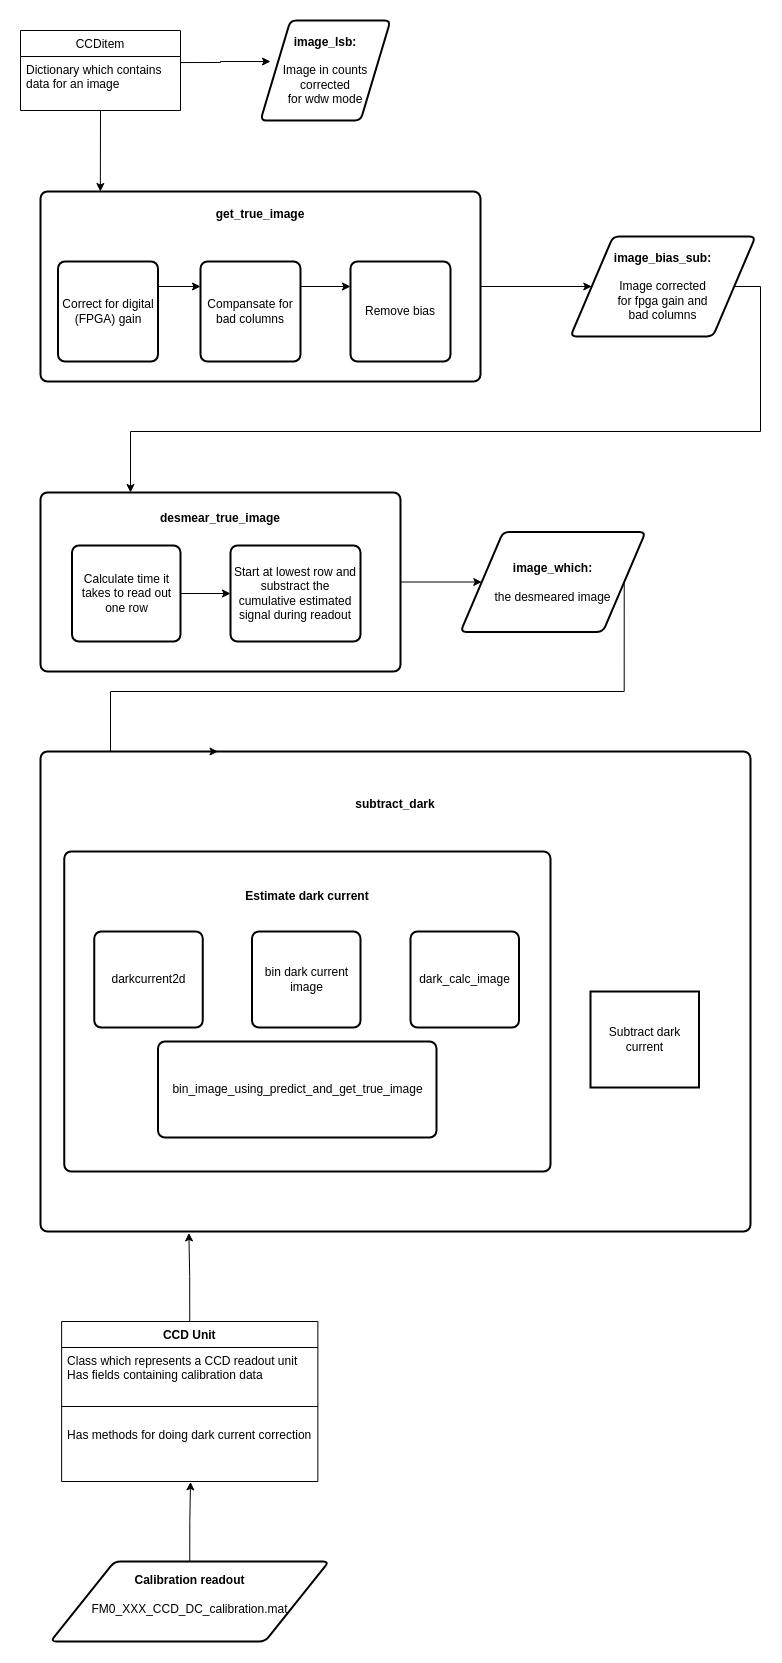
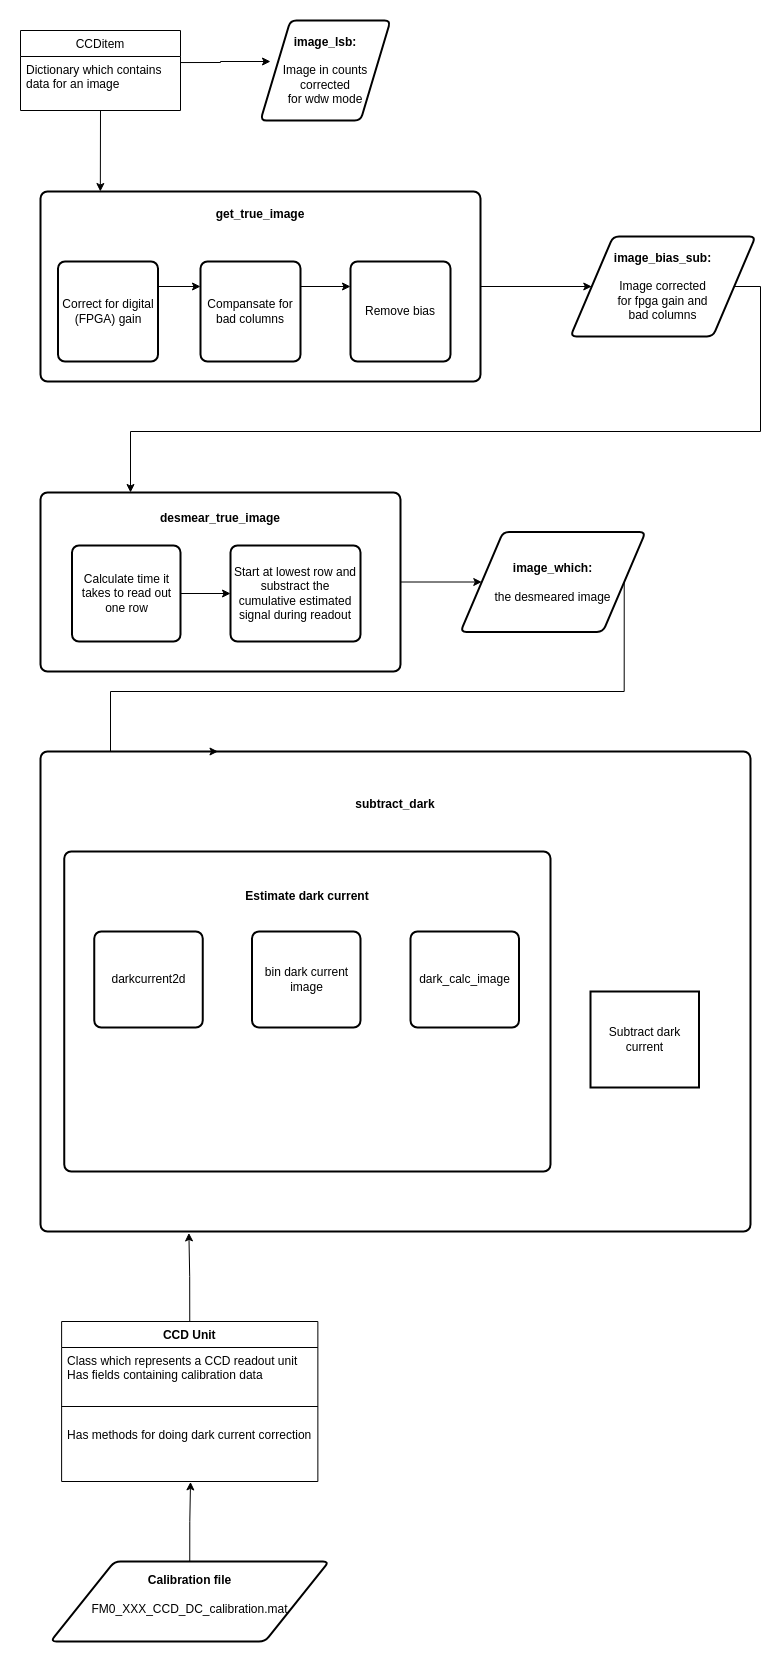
- <mxCell id="26" value="bin_image_using_predict_and_get_true_image" style="rounded=1;whiteSpace=wrap;html=1;absoluteArcSize=1;arcSize=14;strokeWidth=2;" parent="1" vertex="1"><mxGeometry x="157.5" y="1041" width="278.5" height="96" as="geometry" /></mxCell>
- <mxCell id="36" value="&lt;div&gt;&lt;b&gt;Calibration readout&lt;/b&gt;&lt;/div&gt;&lt;div&gt;&lt;b&gt;&lt;br&gt;&lt;/b&gt;&lt;/div&gt;&lt;div&gt;&lt;b&gt;&lt;/b&gt;FM0_XXX_CCD_DC_calibration.mat&lt;br&gt;&amp;nbsp;&amp;nbsp; &lt;br&gt;&lt;/div&gt;" style="shape=parallelogram;html=1;strokeWidth=2;perimeter=parallelogramPerimeter;whiteSpace=wrap;rounded=1;arcSize=12;size=0.23;" parent="1" vertex="1"><mxGeometry x="50" y="1561" width="278.5" height="80" as="geometry" /></mxCell>
+ <mxCell id="36" value="&lt;div&gt;&lt;b&gt;Calibration file&lt;/b&gt;&lt;/div&gt;&lt;div&gt;&lt;b&gt;&lt;br&gt;&lt;/b&gt;&lt;/div&gt;&lt;div&gt;&lt;b&gt;&lt;/b&gt;FM0_XXX_CCD_DC_calibration.mat&lt;br&gt;&amp;nbsp;&amp;nbsp; &lt;br&gt;&lt;/div&gt;" style="shape=parallelogram;html=1;strokeWidth=2;perimeter=parallelogramPerimeter;whiteSpace=wrap;rounded=1;arcSize=12;size=0.23;" parent="1" vertex="1"><mxGeometry x="50" y="1561" width="278.5" height="80" as="geometry" /></mxCell>
